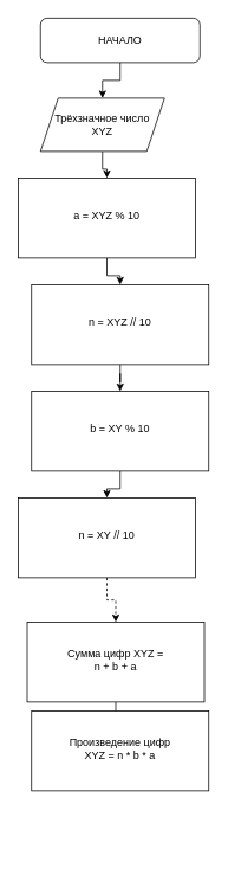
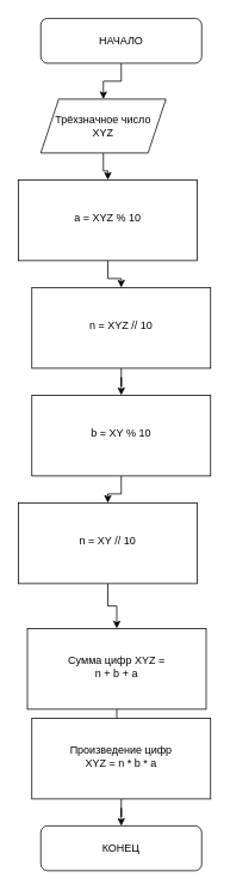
- <mxCell id="12" value="" style="edgeStyle=orthogonalEdgeStyle;rounded=0;orthogonalLoop=1;jettySize=auto;html=1;dashed=1;" parent="1" source="13" target="15" edge="1"><mxGeometry relative="1" as="geometry" /></mxCell>
+ <mxCell id="12" value="" style="edgeStyle=orthogonalEdgeStyle;rounded=0;orthogonalLoop=1;jettySize=auto;html=1;" parent="1" source="13" target="15" edge="1"><mxGeometry relative="1" as="geometry" /></mxCell>
+ <mxCell id="16" value="" style="edgeStyle=orthogonalEdgeStyle;rounded=0;orthogonalLoop=1;jettySize=auto;html=1;" parent="1" source="17" target="18" edge="1"><mxGeometry relative="1" as="geometry" /></mxCell>
+ <mxCell id="18" value="КОНЕЦ" style="rounded=1;whiteSpace=wrap;html=1;fontSize=12;glass=0;strokeWidth=1;shadow=0;" parent="1" vertex="1"><mxGeometry x="45" y="920" width="180" height="50" as="geometry" /></mxCell>
